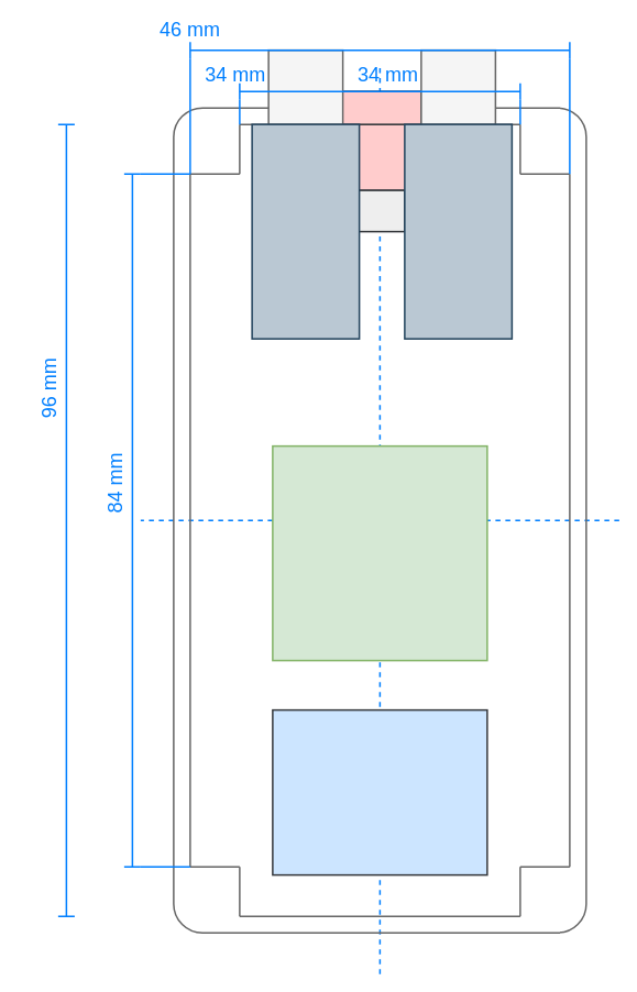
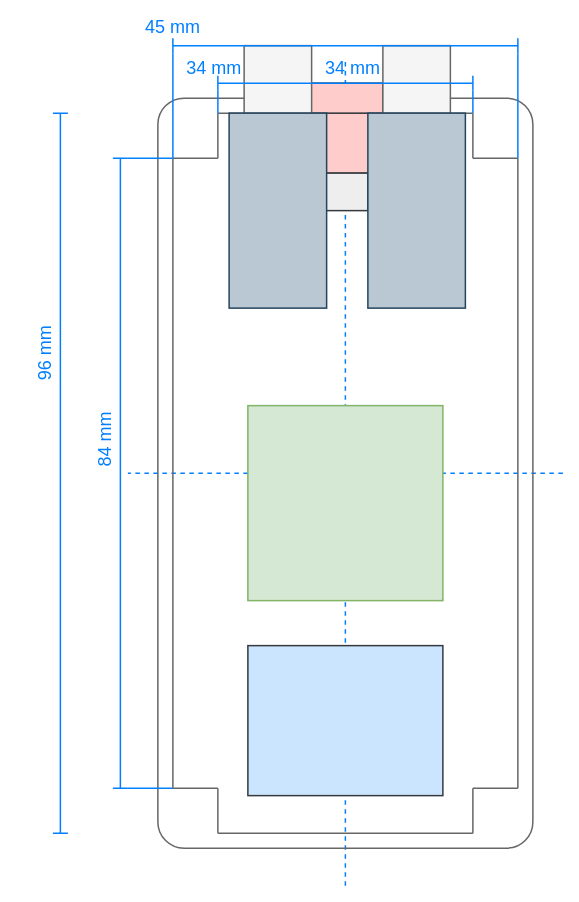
- <mxCell id="38" value="46 mm" style="text;html=1;strokeColor=none;fillColor=none;align=center;verticalAlign=middle;whiteSpace=wrap;rounded=0;strokeWidth=2;fontSize=24;fontColor=#007FFF;" vertex="1" parent="1"><mxGeometry x="190" y="20" width="80" height="30" as="geometry" /></mxCell>
+ <mxCell id="38" value="45 mm" style="text;html=1;strokeColor=none;fillColor=none;align=center;verticalAlign=middle;whiteSpace=wrap;rounded=0;strokeWidth=2;fontSize=24;fontColor=#007FFF;" vertex="1" parent="1"><mxGeometry x="190" y="20" width="80" height="30" as="geometry" /></mxCell>
